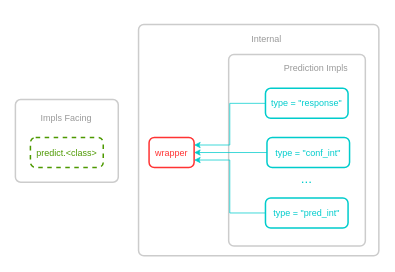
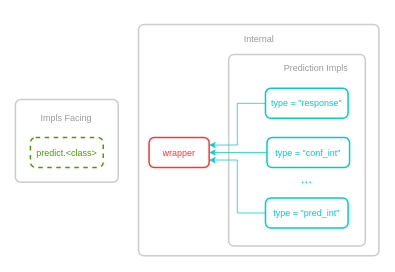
- <mxCell id="7" value="Internal&lt;br&gt;" style="text;html=1;strokeColor=none;fillColor=none;align=center;verticalAlign=middle;whiteSpace=wrap;overflow=hidden;labelBackgroundColor=none;fontColor=#999999;" vertex="1" parent="1"><mxGeometry x="304.5" y="30" width="99" height="20" as="geometry" /></mxCell>
+ <mxCell id="7" value="Internal&lt;br&gt;" style="text;html=1;strokeColor=none;fillColor=none;align=center;verticalAlign=middle;whiteSpace=wrap;overflow=hidden;labelBackgroundColor=none;fontColor=#999999;" vertex="1" parent="1"><mxGeometry x="294.5" y="30" width="99" height="20" as="geometry" /></mxCell>
- <mxCell id="6" value="wrapper" style="rounded=1;whiteSpace=wrap;html=1;absoluteArcSize=1;arcSize=14;strokeWidth=2;strokeColor=#FF3333;fillColor=none;fontColor=#FF3333;" vertex="1" parent="1"><mxGeometry x="198" y="170.5" width="60" height="40" as="geometry" /></mxCell>
+ <mxCell id="6" value="wrapper" style="rounded=1;whiteSpace=wrap;html=1;absoluteArcSize=1;arcSize=14;strokeWidth=2;strokeColor=#FF3333;fillColor=none;fontColor=#FF3333;" vertex="1" parent="1"><mxGeometry x="198" y="170.5" width="80" height="40" as="geometry" /></mxCell>
